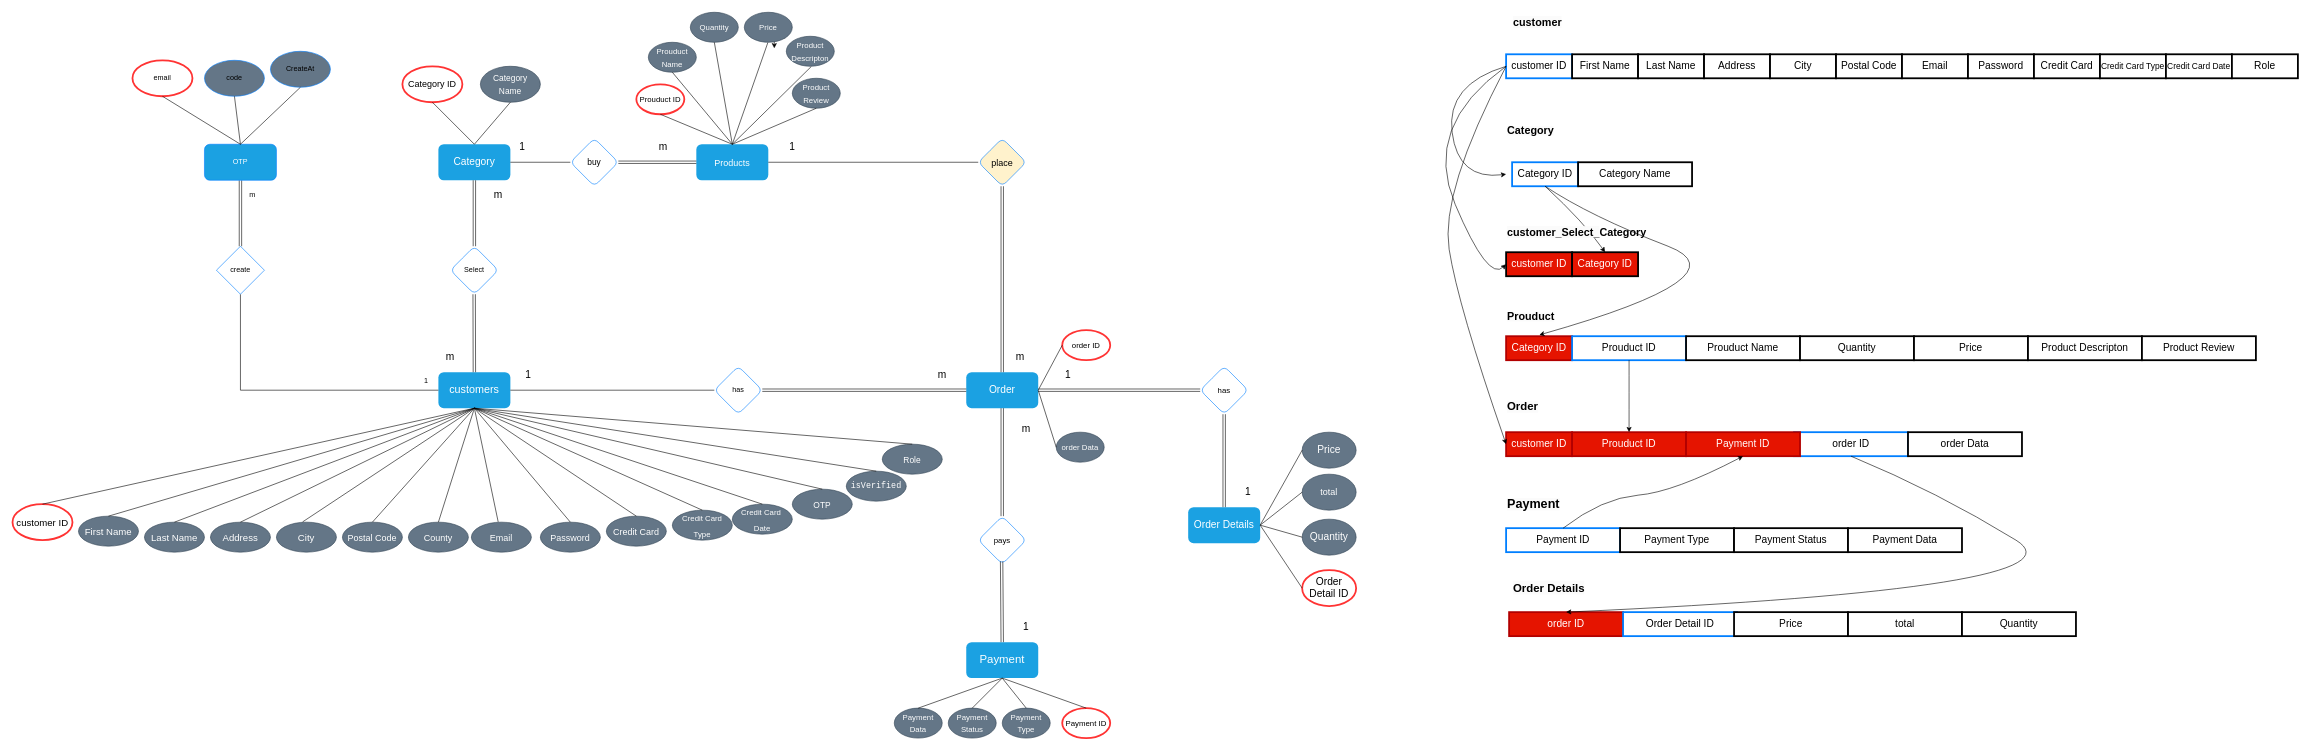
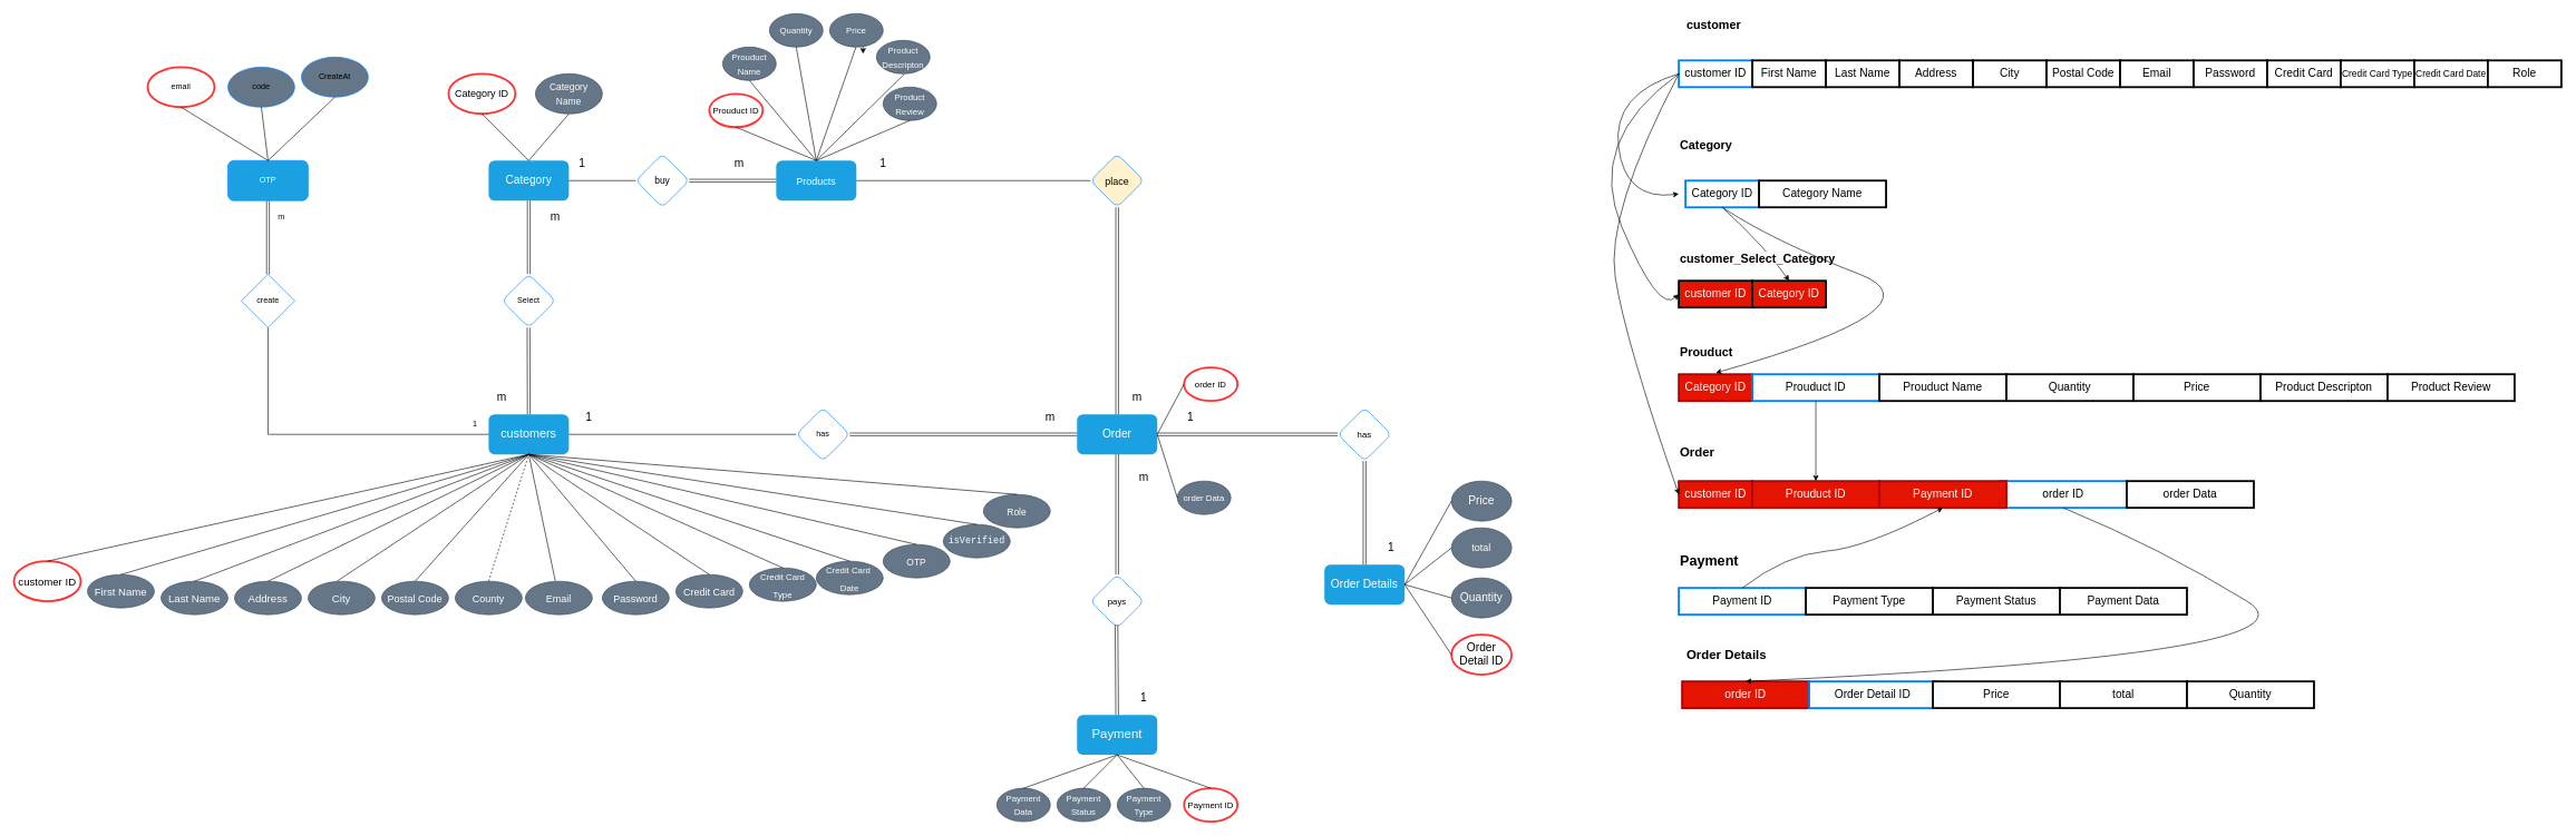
- <mxCell id="17" value="" style="endArrow=none;html=1;rounded=0;fontSize=17;exitX=0.5;exitY=0;exitDx=0;exitDy=0;entryX=0.5;entryY=1;entryDx=0;entryDy=0;" parent="1" source="16" target="2" edge="1"><mxGeometry width="50" height="50" relative="1" as="geometry"><mxPoint x="980" y="850" as="sourcePoint" /><mxPoint x="800" y="690" as="targetPoint" /></mxGeometry></mxCell>
+ <mxCell id="17" value="" style="endArrow=none;html=1;rounded=0;fontSize=17;exitX=0.5;exitY=0;exitDx=0;exitDy=0;entryX=0.5;entryY=1;entryDx=0;entryDy=0;dashed=1;" parent="1" source="16" target="2" edge="1"><mxGeometry width="50" height="50" relative="1" as="geometry"><mxPoint x="980" y="850" as="sourcePoint" /><mxPoint x="800" y="690" as="targetPoint" /></mxGeometry></mxCell>
